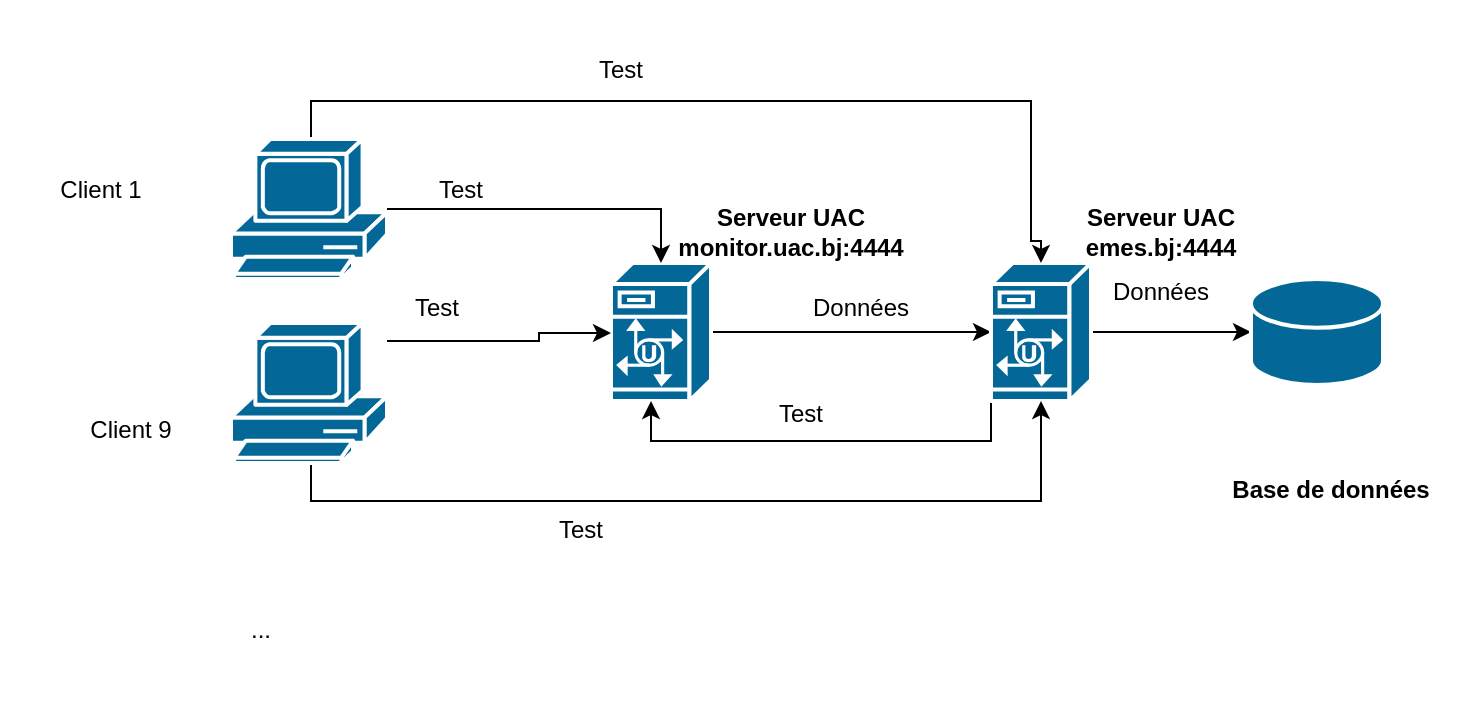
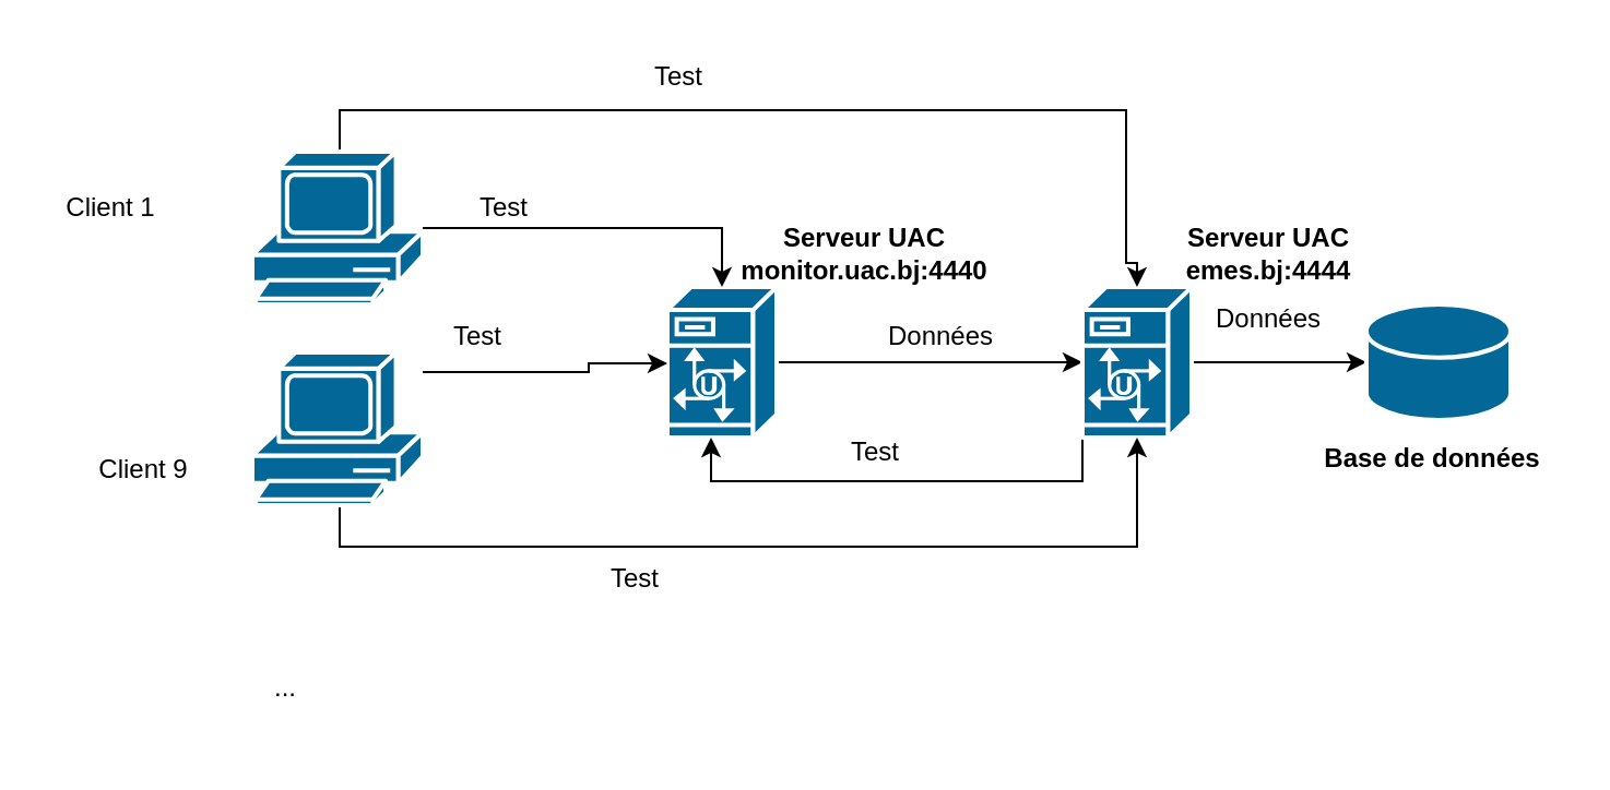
- <mxCell id="25" value="&lt;div&gt;&lt;b&gt;Serveur UAC&lt;br&gt;&lt;/b&gt;&lt;/div&gt;&lt;div&gt;&lt;b&gt;monitor.uac.bj:4444&lt;br&gt;&lt;/b&gt;&lt;/div&gt;" style="text;html=1;align=center;verticalAlign=middle;resizable=0;points=[];autosize=1;strokeColor=none;fillColor=none;" vertex="1" parent="1"><mxGeometry x="325" y="96" width="140" height="40" as="geometry" /></mxCell>
+ <mxCell id="25" value="&lt;div&gt;&lt;b&gt;Serveur UAC&lt;br&gt;&lt;/b&gt;&lt;/div&gt;&lt;div&gt;&lt;b&gt;monitor.uac.bj:4440&lt;br&gt;&lt;/b&gt;&lt;/div&gt;" style="text;html=1;align=center;verticalAlign=middle;resizable=0;points=[];autosize=1;strokeColor=none;fillColor=none;" vertex="1" parent="1"><mxGeometry x="325" y="96" width="140" height="40" as="geometry" /></mxCell>
- <mxCell id="24" value="&lt;b&gt;Base de données&lt;/b&gt;" style="text;html=1;align=center;verticalAlign=middle;resizable=0;points=[];autosize=1;strokeColor=none;fillColor=none;" vertex="1" parent="1"><mxGeometry x="605" y="230" width="120" height="30" as="geometry" /></mxCell>
+ <mxCell id="24" value="&lt;b&gt;Base de données&lt;/b&gt;" style="text;html=1;align=center;verticalAlign=middle;resizable=0;points=[];autosize=1;strokeColor=none;fillColor=none;" vertex="1" parent="1"><mxGeometry x="595" y="195" width="120" height="30" as="geometry" /></mxCell>
